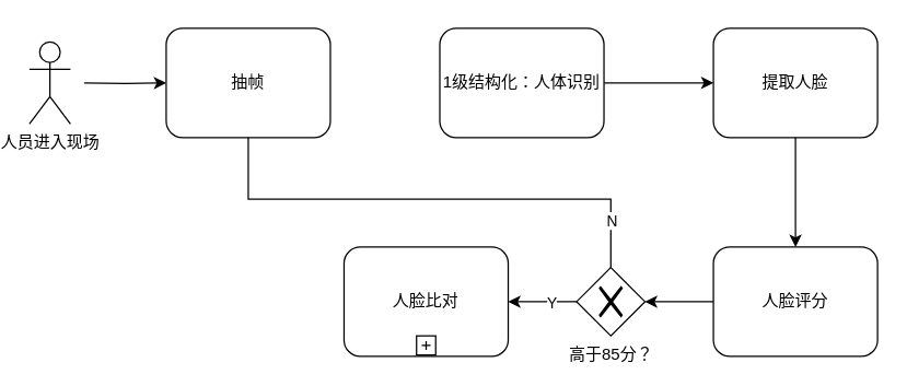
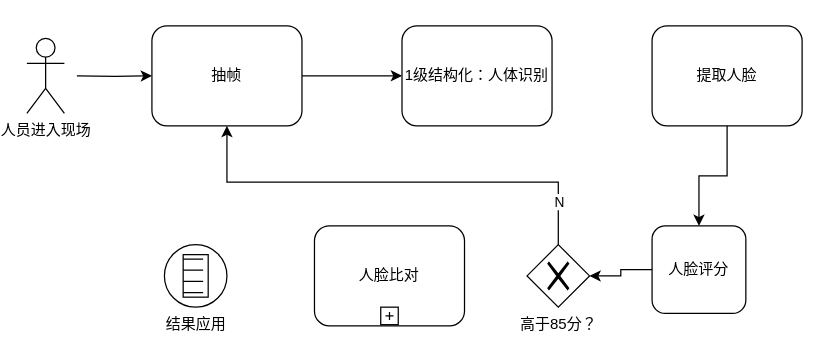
+ <mxCell id="3" value="" style="edgeStyle=orthogonalEdgeStyle;rounded=0;orthogonalLoop=1;jettySize=auto;html=1;" edge="1" parent="1" source="4" target="6"><mxGeometry relative="1" as="geometry" /></mxCell>
- <mxCell id="5" value="" style="edgeStyle=orthogonalEdgeStyle;rounded=0;orthogonalLoop=1;jettySize=auto;html=1;" edge="1" parent="1" source="6" target="8"><mxGeometry relative="1" as="geometry" /></mxCell>
- <mxCell id="13" style="edgeStyle=orthogonalEdgeStyle;rounded=0;orthogonalLoop=1;jettySize=auto;html=1;entryX=0.5;entryY=1;entryDx=0;entryDy=0;endArrow=none;" edge="1" parent="1" source="15" target="4"><mxGeometry relative="1" as="geometry"><Array as="points"><mxPoint x="445" y="145" /><mxPoint x="180" y="145" /></Array></mxGeometry></mxCell>
+ <mxCell id="13" style="edgeStyle=orthogonalEdgeStyle;rounded=0;orthogonalLoop=1;jettySize=auto;html=1;entryX=0.5;entryY=1;entryDx=0;entryDy=0;" edge="1" parent="1" source="15" target="4"><mxGeometry relative="1" as="geometry"><Array as="points"><mxPoint x="445" y="145" /><mxPoint x="180" y="145" /></Array></mxGeometry></mxCell>
+ <mxCell id="18" value="结果应用" style="shape=mxgraph.bpmn.shape;html=1;verticalLabelPosition=bottom;labelBackgroundColor=#ffffff;verticalAlign=top;align=center;perimeter=ellipsePerimeter;outlineConnect=0;outline=standard;symbol=conditional;" vertex="1" parent="1"><mxGeometry x="130" y="195" width="50" height="50" as="geometry" /></mxCell>
- <mxCell id="11" style="edgeStyle=orthogonalEdgeStyle;rounded=0;orthogonalLoop=1;jettySize=auto;html=1;entryX=1;entryY=0.5;entryDx=0;entryDy=0;" edge="1" parent="1" source="15" target="16"><mxGeometry relative="1" as="geometry" /></mxCell>
- <mxCell id="12" value="Y" style="edgeLabel;html=1;align=center;verticalAlign=middle;resizable=0;points=[];" vertex="1" connectable="0" parent="11"><mxGeometry x="-0.24" relative="1" as="geometry"><mxPoint as="offset" /></mxGeometry></mxCell>
- <mxCell id="10" value="人脸评分" style="shape=ext;rounded=1;html=1;whiteSpace=wrap;" vertex="1" parent="1"><mxGeometry x="520" y="180" width="120" height="80" as="geometry" /></mxCell>
+ <mxCell id="10" value="人脸评分" style="shape=ext;rounded=1;html=1;whiteSpace=wrap;" vertex="1" parent="1"><mxGeometry x="520" y="180" width="75" height="70" as="geometry" /></mxCell>
